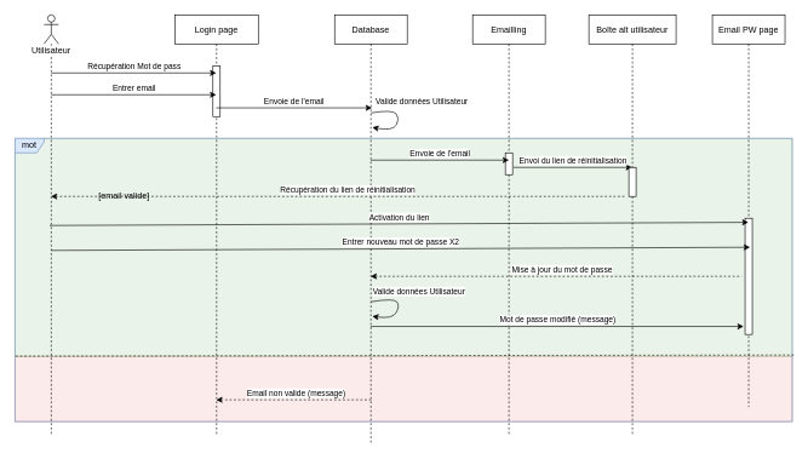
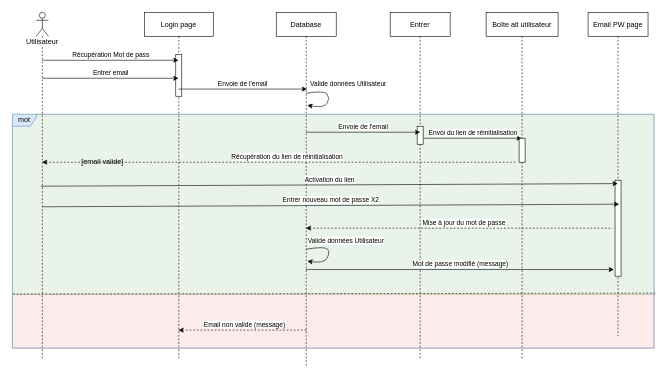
- <mxCell id="22" value="Emailling" style="shape=umlLifeline;perimeter=lifelinePerimeter;container=1;collapsible=0;recursiveResize=0;rounded=0;shadow=0;strokeWidth=1;" vertex="1" parent="1"><mxGeometry x="650" y="20" width="100" height="580" as="geometry" /></mxCell>
+ <mxCell id="22" value="Entrer" style="shape=umlLifeline;perimeter=lifelinePerimeter;container=1;collapsible=0;recursiveResize=0;rounded=0;shadow=0;strokeWidth=1;" vertex="1" parent="1"><mxGeometry x="650" y="20" width="100" height="580" as="geometry" /></mxCell>
